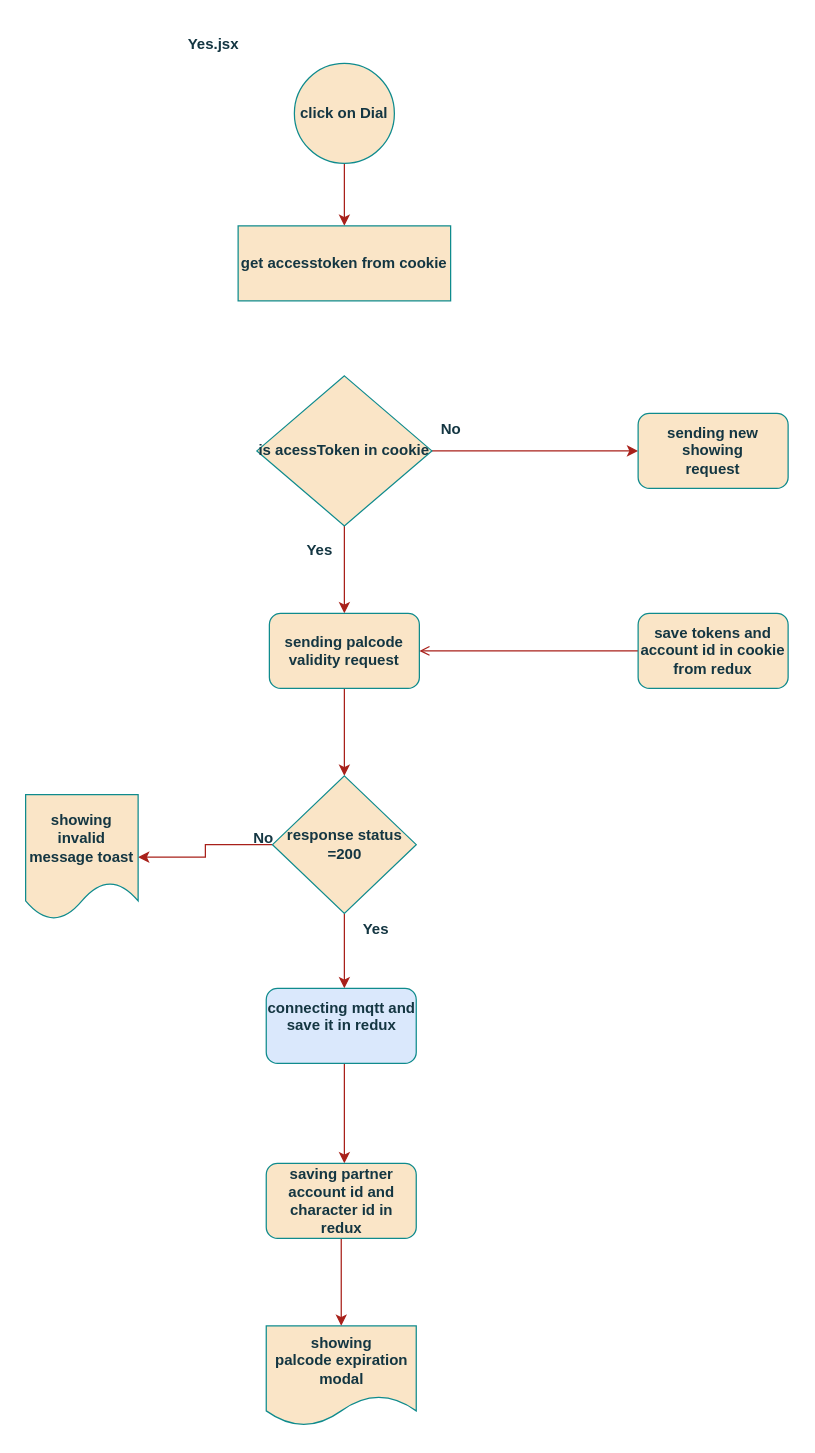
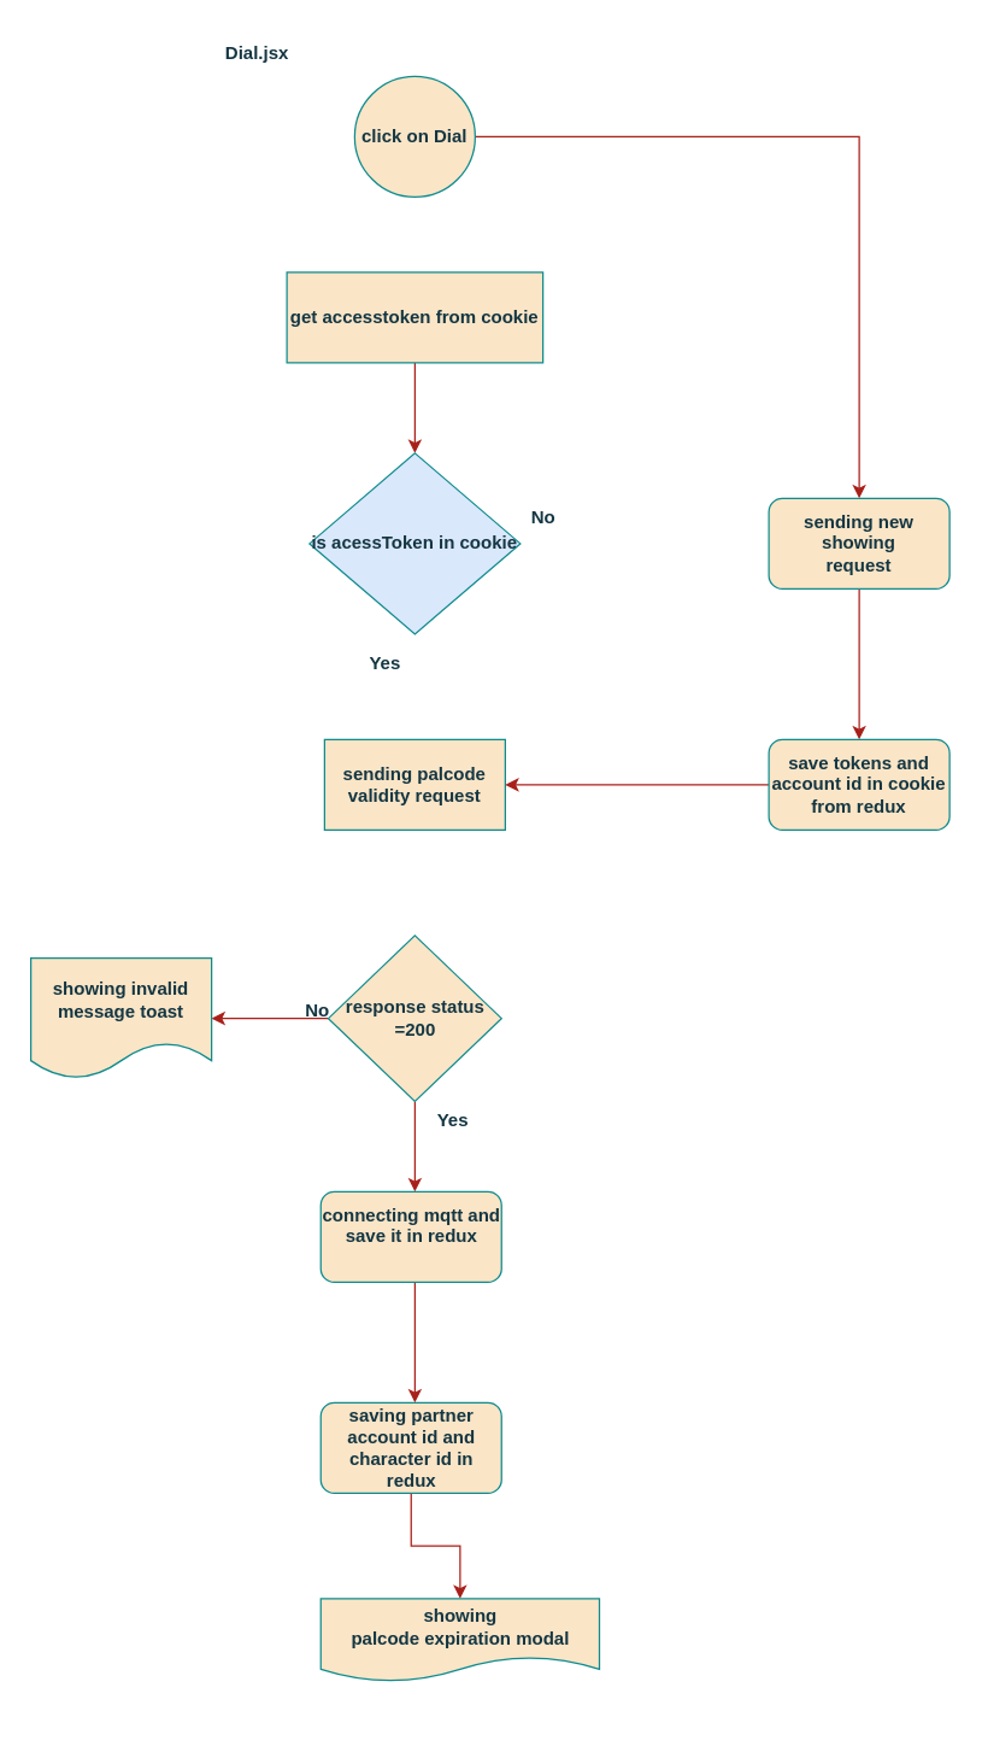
- <mxCell id="25" value="&lt;b&gt;Yes.jsx&lt;/b&gt;" style="text;html=1;align=center;verticalAlign=middle;resizable=0;points=[];autosize=1;strokeColor=none;fillColor=none;fontColor=#143642;" vertex="1" parent="1"><mxGeometry x="140" y="20" width="60" height="30" as="geometry" /></mxCell>
+ <mxCell id="25" value="&lt;b&gt;Dial.jsx&lt;/b&gt;" style="text;html=1;align=center;verticalAlign=middle;resizable=0;points=[];autosize=1;strokeColor=none;fillColor=none;fontColor=#143642;" vertex="1" parent="1"><mxGeometry x="140" y="20" width="60" height="30" as="geometry" /></mxCell>
- <mxCell id="2" value="" style="edgeStyle=orthogonalEdgeStyle;rounded=0;orthogonalLoop=1;jettySize=auto;html=1;labelBackgroundColor=none;strokeColor=#A8201A;fontColor=default;" edge="1" parent="1" source="3" target="5"><mxGeometry relative="1" as="geometry" /></mxCell>
+ <mxCell id="2" value="" style="edgeStyle=orthogonalEdgeStyle;rounded=0;orthogonalLoop=1;jettySize=auto;html=1;labelBackgroundColor=none;strokeColor=#A8201A;fontColor=default;" edge="1" parent="1" source="3" target="21"><mxGeometry relative="1" as="geometry" /></mxCell>
+ <mxCell id="4" value="" style="edgeStyle=orthogonalEdgeStyle;rounded=0;orthogonalLoop=1;jettySize=auto;html=1;labelBackgroundColor=none;strokeColor=#A8201A;fontColor=default;" edge="1" parent="1" source="5" target="8"><mxGeometry relative="1" as="geometry" /></mxCell>
- <mxCell id="8" value="is acessToken in cookie" style="rhombus;whiteSpace=wrap;html=1;labelBackgroundColor=none;fillColor=#FAE5C7;strokeColor=#0F8B8D;fontColor=#143642;fontStyle=1" vertex="1" parent="1"><mxGeometry x="205" y="300" width="140" height="120" as="geometry" /></mxCell>
+ <mxCell id="8" value="is acessToken in cookie" style="rhombus;whiteSpace=wrap;html=1;labelBackgroundColor=none;fillColor=#dae8fc;strokeColor=#0F8B8D;fontColor=#143642;fontStyle=1;" vertex="1" parent="1"><mxGeometry x="205" y="300" width="140" height="120" as="geometry" /></mxCell>
- <mxCell id="7" style="edgeStyle=orthogonalEdgeStyle;rounded=0;orthogonalLoop=1;jettySize=auto;html=1;labelBackgroundColor=none;strokeColor=#A8201A;fontColor=default;" edge="1" parent="1" source="8" target="21"><mxGeometry relative="1" as="geometry" /></mxCell>
+ <mxCell id="20" value="" style="edgeStyle=orthogonalEdgeStyle;rounded=0;orthogonalLoop=1;jettySize=auto;html=1;labelBackgroundColor=none;strokeColor=#A8201A;fontColor=default;" edge="1" parent="1" source="21" target="23"><mxGeometry relative="1" as="geometry" /></mxCell>
- <mxCell id="6" value="" style="edgeStyle=orthogonalEdgeStyle;rounded=0;orthogonalLoop=1;jettySize=auto;html=1;labelBackgroundColor=none;strokeColor=#A8201A;fontColor=default;" edge="1" parent="1" source="8" target="10"><mxGeometry relative="1" as="geometry"><Array as="points"><mxPoint x="275" y="460" /><mxPoint x="275" y="460" /></Array></mxGeometry></mxCell>
- <mxCell id="10" value="sending palcode validity request " style="whiteSpace=wrap;html=1;labelBackgroundColor=none;fillColor=#FAE5C7;strokeColor=#0F8B8D;fontColor=#143642;fontStyle=1;rounded=1;" vertex="1" parent="1"><mxGeometry x="215" y="490" width="120" height="60" as="geometry" /></mxCell>
+ <mxCell id="10" value="sending palcode validity request " style="whiteSpace=wrap;html=1;labelBackgroundColor=none;fillColor=#FAE5C7;strokeColor=#0F8B8D;fontColor=#143642;fontStyle=1" vertex="1" parent="1"><mxGeometry x="215" y="490" width="120" height="60" as="geometry" /></mxCell>
- <mxCell id="22" style="edgeStyle=orthogonalEdgeStyle;rounded=0;orthogonalLoop=1;jettySize=auto;html=1;exitX=0;exitY=0.5;exitDx=0;exitDy=0;labelBackgroundColor=none;strokeColor=#A8201A;fontColor=default;endArrow=open;" edge="1" parent="1" source="23" target="10"><mxGeometry relative="1" as="geometry" /></mxCell>
+ <mxCell id="22" style="edgeStyle=orthogonalEdgeStyle;rounded=0;orthogonalLoop=1;jettySize=auto;html=1;exitX=0;exitY=0.5;exitDx=0;exitDy=0;labelBackgroundColor=none;strokeColor=#A8201A;fontColor=default;" edge="1" parent="1" source="23" target="10"><mxGeometry relative="1" as="geometry" /></mxCell>
- <mxCell id="9" value="" style="edgeStyle=orthogonalEdgeStyle;rounded=0;orthogonalLoop=1;jettySize=auto;html=1;labelBackgroundColor=none;strokeColor=#A8201A;fontColor=default;" edge="1" parent="1" source="10" target="14"><mxGeometry relative="1" as="geometry" /></mxCell>
- <mxCell id="26" value="showing invalid message toast " style="shape=document;whiteSpace=wrap;html=1;boundedLbl=1;fillColor=#FAE5C7;strokeColor=#0F8B8D;fontColor=#143642;labelBackgroundColor=none;fontStyle=1;" vertex="1" parent="1"><mxGeometry x="20" y="635" width="90" height="100" as="geometry" /></mxCell>
+ <mxCell id="26" value="showing invalid message toast " style="shape=document;whiteSpace=wrap;html=1;boundedLbl=1;fillColor=#FAE5C7;strokeColor=#0F8B8D;fontColor=#143642;labelBackgroundColor=none;fontStyle=1;" vertex="1" parent="1"><mxGeometry x="20" y="635" width="120" height="80" as="geometry" /></mxCell>
- <mxCell id="16" value="&#10;connecting mqtt and save it in redux&#10;&#10;" style="rounded=1;whiteSpace=wrap;html=1;labelBackgroundColor=none;fillColor=#dae8fc;strokeColor=#0F8B8D;fontColor=#143642;fontStyle=1;" vertex="1" parent="1"><mxGeometry x="212.5" y="790" width="120" height="60" as="geometry" /></mxCell>
+ <mxCell id="16" value="&#10;connecting mqtt and save it in redux&#10;&#10;" style="rounded=1;whiteSpace=wrap;html=1;labelBackgroundColor=none;fillColor=#FAE5C7;strokeColor=#0F8B8D;fontColor=#143642;fontStyle=1" vertex="1" parent="1"><mxGeometry x="212.5" y="790" width="120" height="60" as="geometry" /></mxCell>
- <mxCell id="19" value="&lt;div&gt;showing &lt;br&gt;&lt;/div&gt;&lt;div&gt;palcode expiration modal&lt;br&gt;&lt;/div&gt;" style="shape=document;whiteSpace=wrap;html=1;boundedLbl=1;rounded=1;labelBackgroundColor=none;fillColor=#FAE5C7;strokeColor=#0F8B8D;fontColor=#143642;fontStyle=1" vertex="1" parent="1"><mxGeometry x="212.5" y="1060" width="120" height="80" as="geometry" /></mxCell>
+ <mxCell id="19" value="&lt;div&gt;showing &lt;br&gt;&lt;/div&gt;&lt;div&gt;palcode expiration modal&lt;br&gt;&lt;/div&gt;" style="shape=document;whiteSpace=wrap;html=1;boundedLbl=1;rounded=1;labelBackgroundColor=none;fillColor=#FAE5C7;strokeColor=#0F8B8D;fontColor=#143642;fontStyle=1" vertex="1" parent="1"><mxGeometry x="212.5" y="1060" width="185" height="55" as="geometry" /></mxCell>
